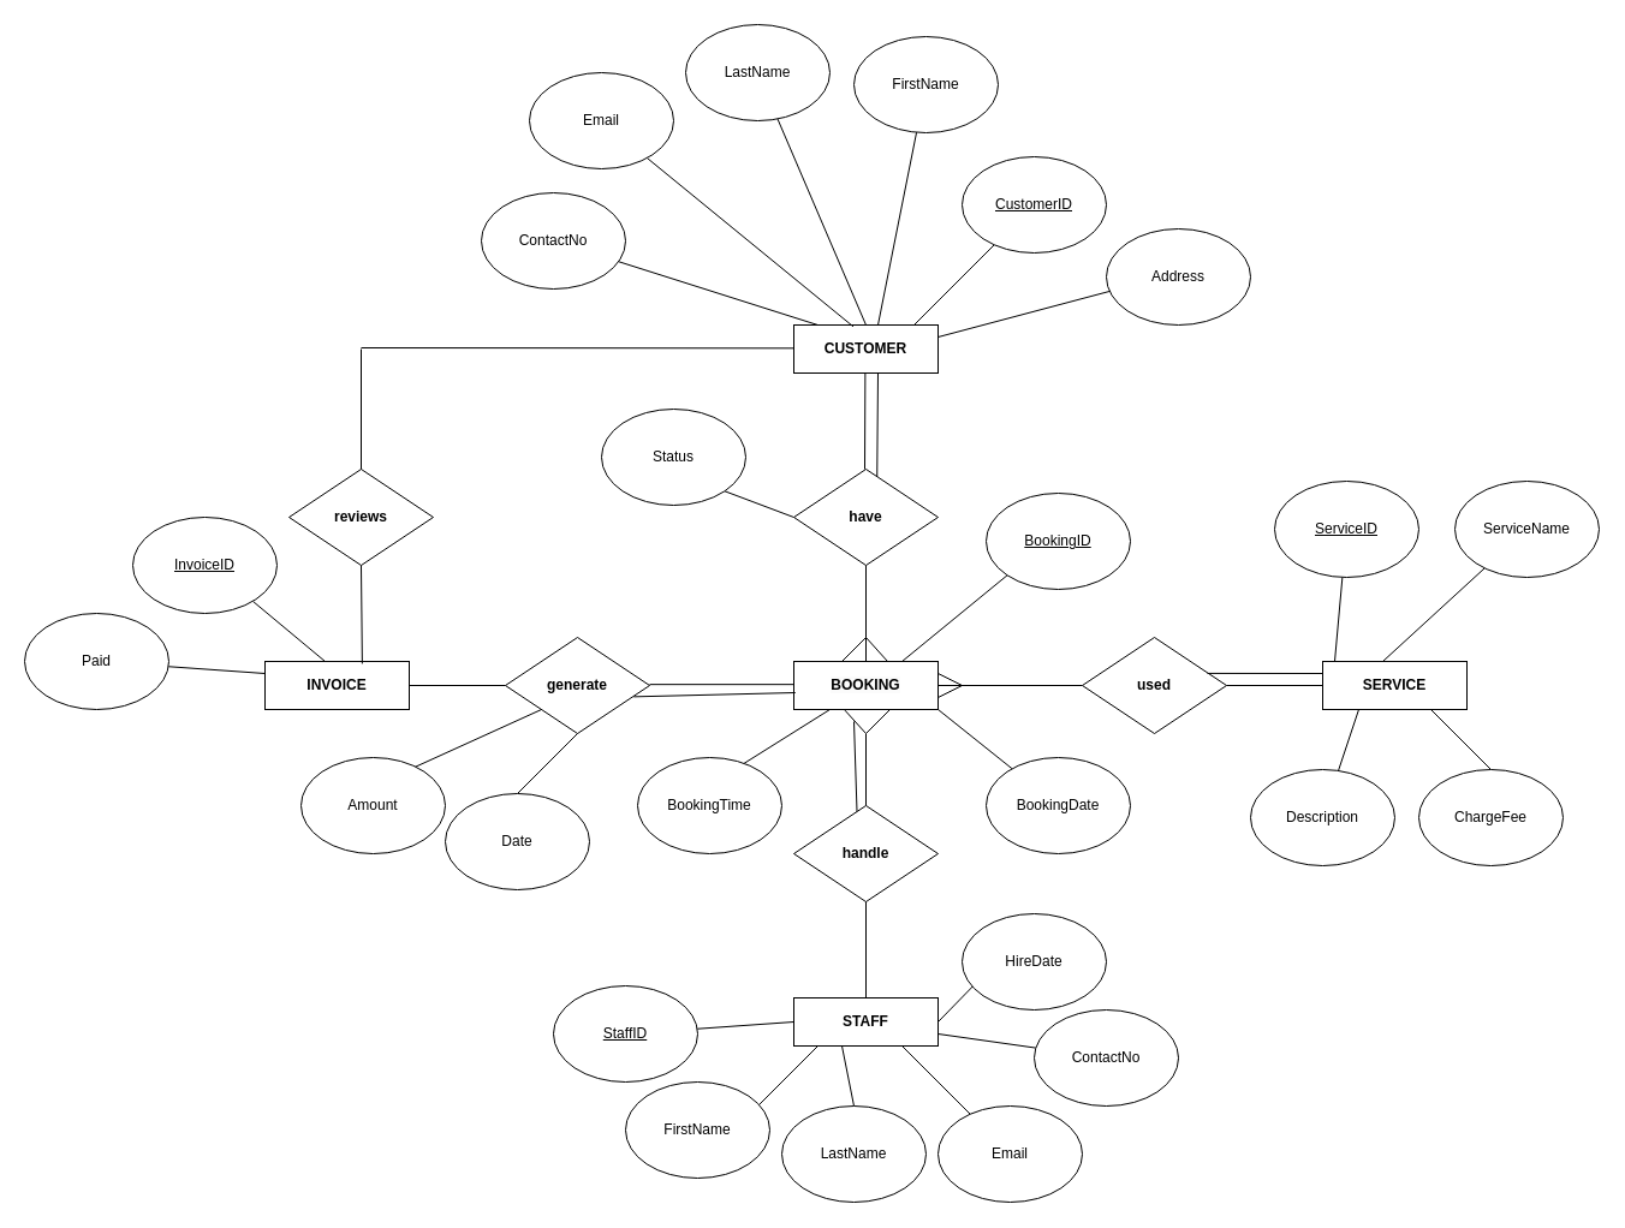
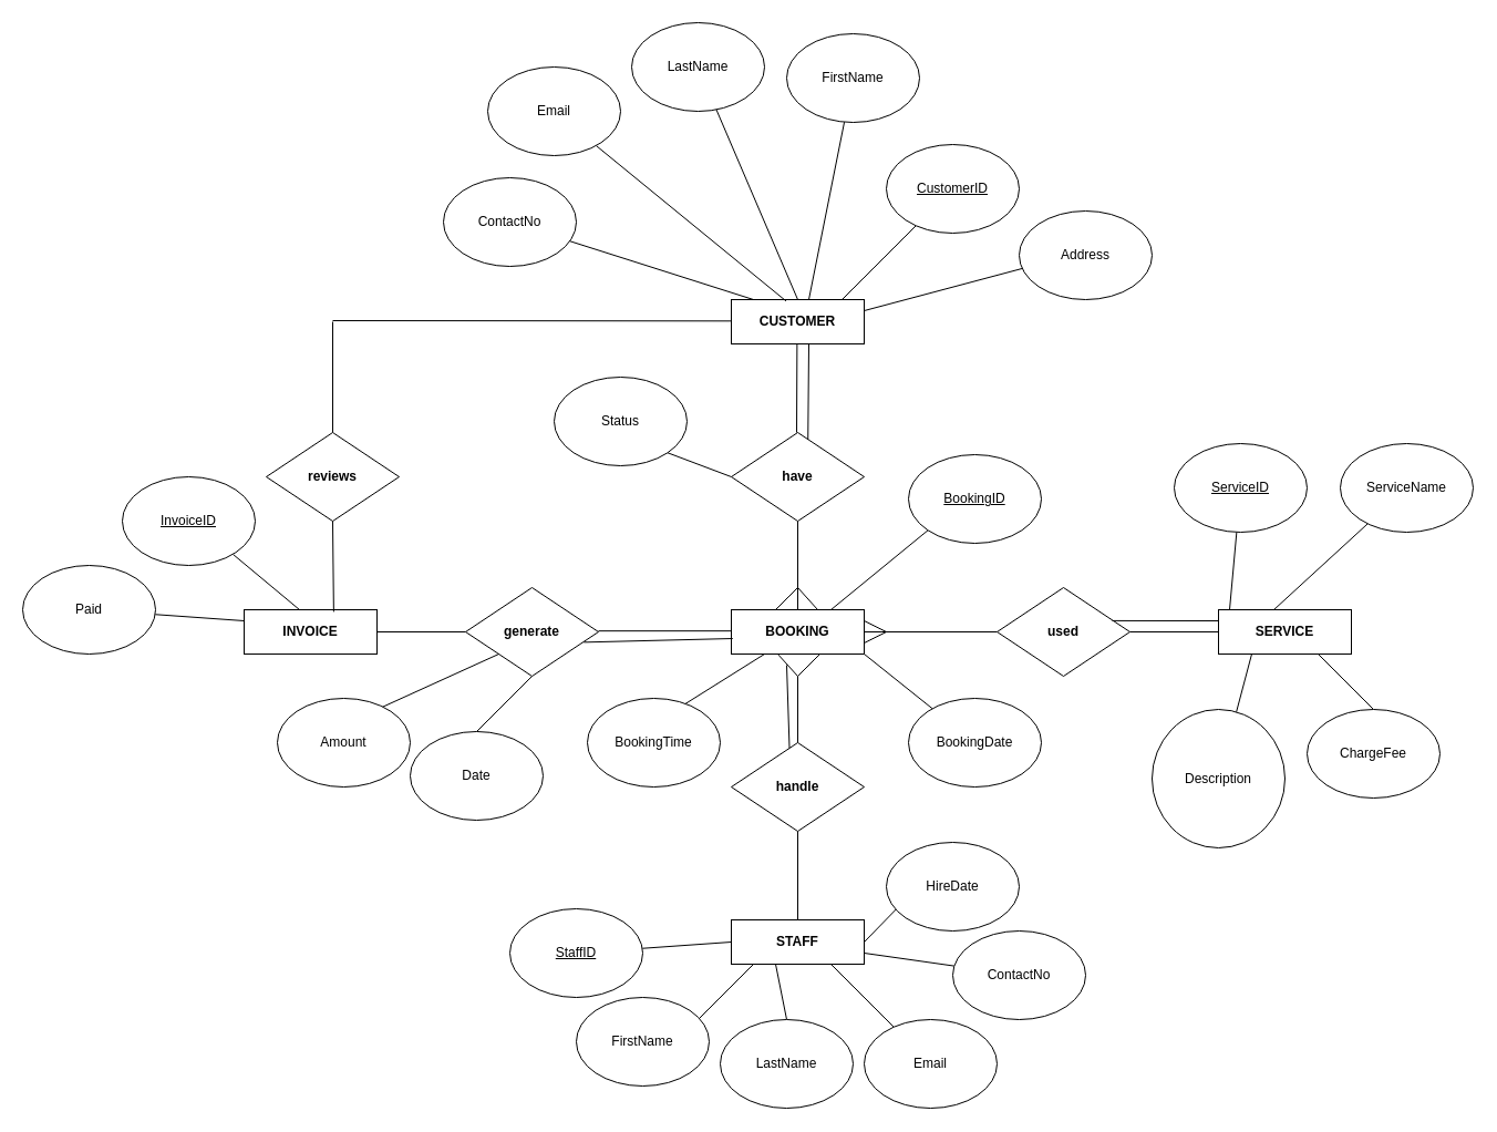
- <mxCell id="54" value="Description" style="ellipse;whiteSpace=wrap;html=1;" parent="1" vertex="1"><mxGeometry x="1040" y="640" width="120" height="80" as="geometry" /></mxCell>
+ <mxCell id="54" value="Description" style="ellipse;whiteSpace=wrap;html=1;" parent="1" vertex="1"><mxGeometry x="1040" y="640" width="120" height="125" as="geometry" /></mxCell>
